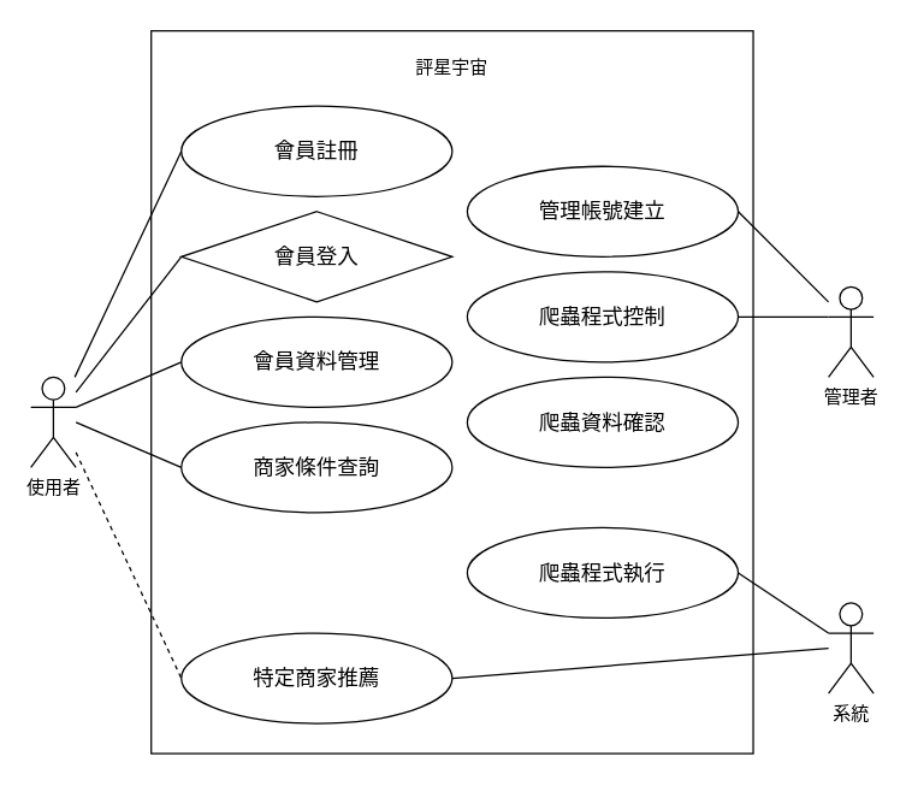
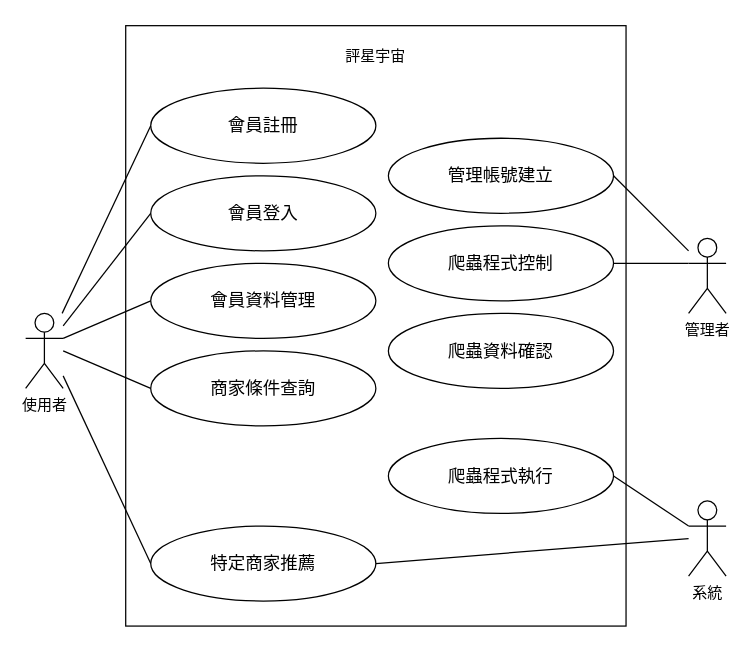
- <mxCell id="4" value="&lt;font style=&quot;font-size: 14px;&quot;&gt;會員登入&lt;/font&gt;" style="rhombus;whiteSpace=wrap;html=1;" parent="1" vertex="1"><mxGeometry x="120" y="140" width="180" height="60" as="geometry" /></mxCell>
+ <mxCell id="4" value="&lt;font style=&quot;font-size: 14px;&quot;&gt;會員登入&lt;/font&gt;" style="ellipse;whiteSpace=wrap;html=1;" parent="1" vertex="1"><mxGeometry x="120" y="140" width="180" height="60" as="geometry" /></mxCell>
- <mxCell id="11" value="" style="endArrow=none;html=1;rounded=0;entryX=0;entryY=0.5;entryDx=0;entryDy=0;exitX=1;exitY=0.833;exitDx=0;exitDy=0;exitPerimeter=0;dashed=1;" parent="1" source="2" target="7" edge="1"><mxGeometry width="50" height="50" relative="1" as="geometry"><mxPoint x="50" y="310" as="sourcePoint" /><mxPoint x="120" y="360.34" as="targetPoint" /></mxGeometry></mxCell>
+ <mxCell id="11" value="" style="endArrow=none;html=1;rounded=0;entryX=0;entryY=0.5;entryDx=0;entryDy=0;exitX=1;exitY=0.833;exitDx=0;exitDy=0;exitPerimeter=0;" parent="1" source="2" target="7" edge="1"><mxGeometry width="50" height="50" relative="1" as="geometry"><mxPoint x="50" y="310" as="sourcePoint" /><mxPoint x="120" y="360.34" as="targetPoint" /></mxGeometry></mxCell>
